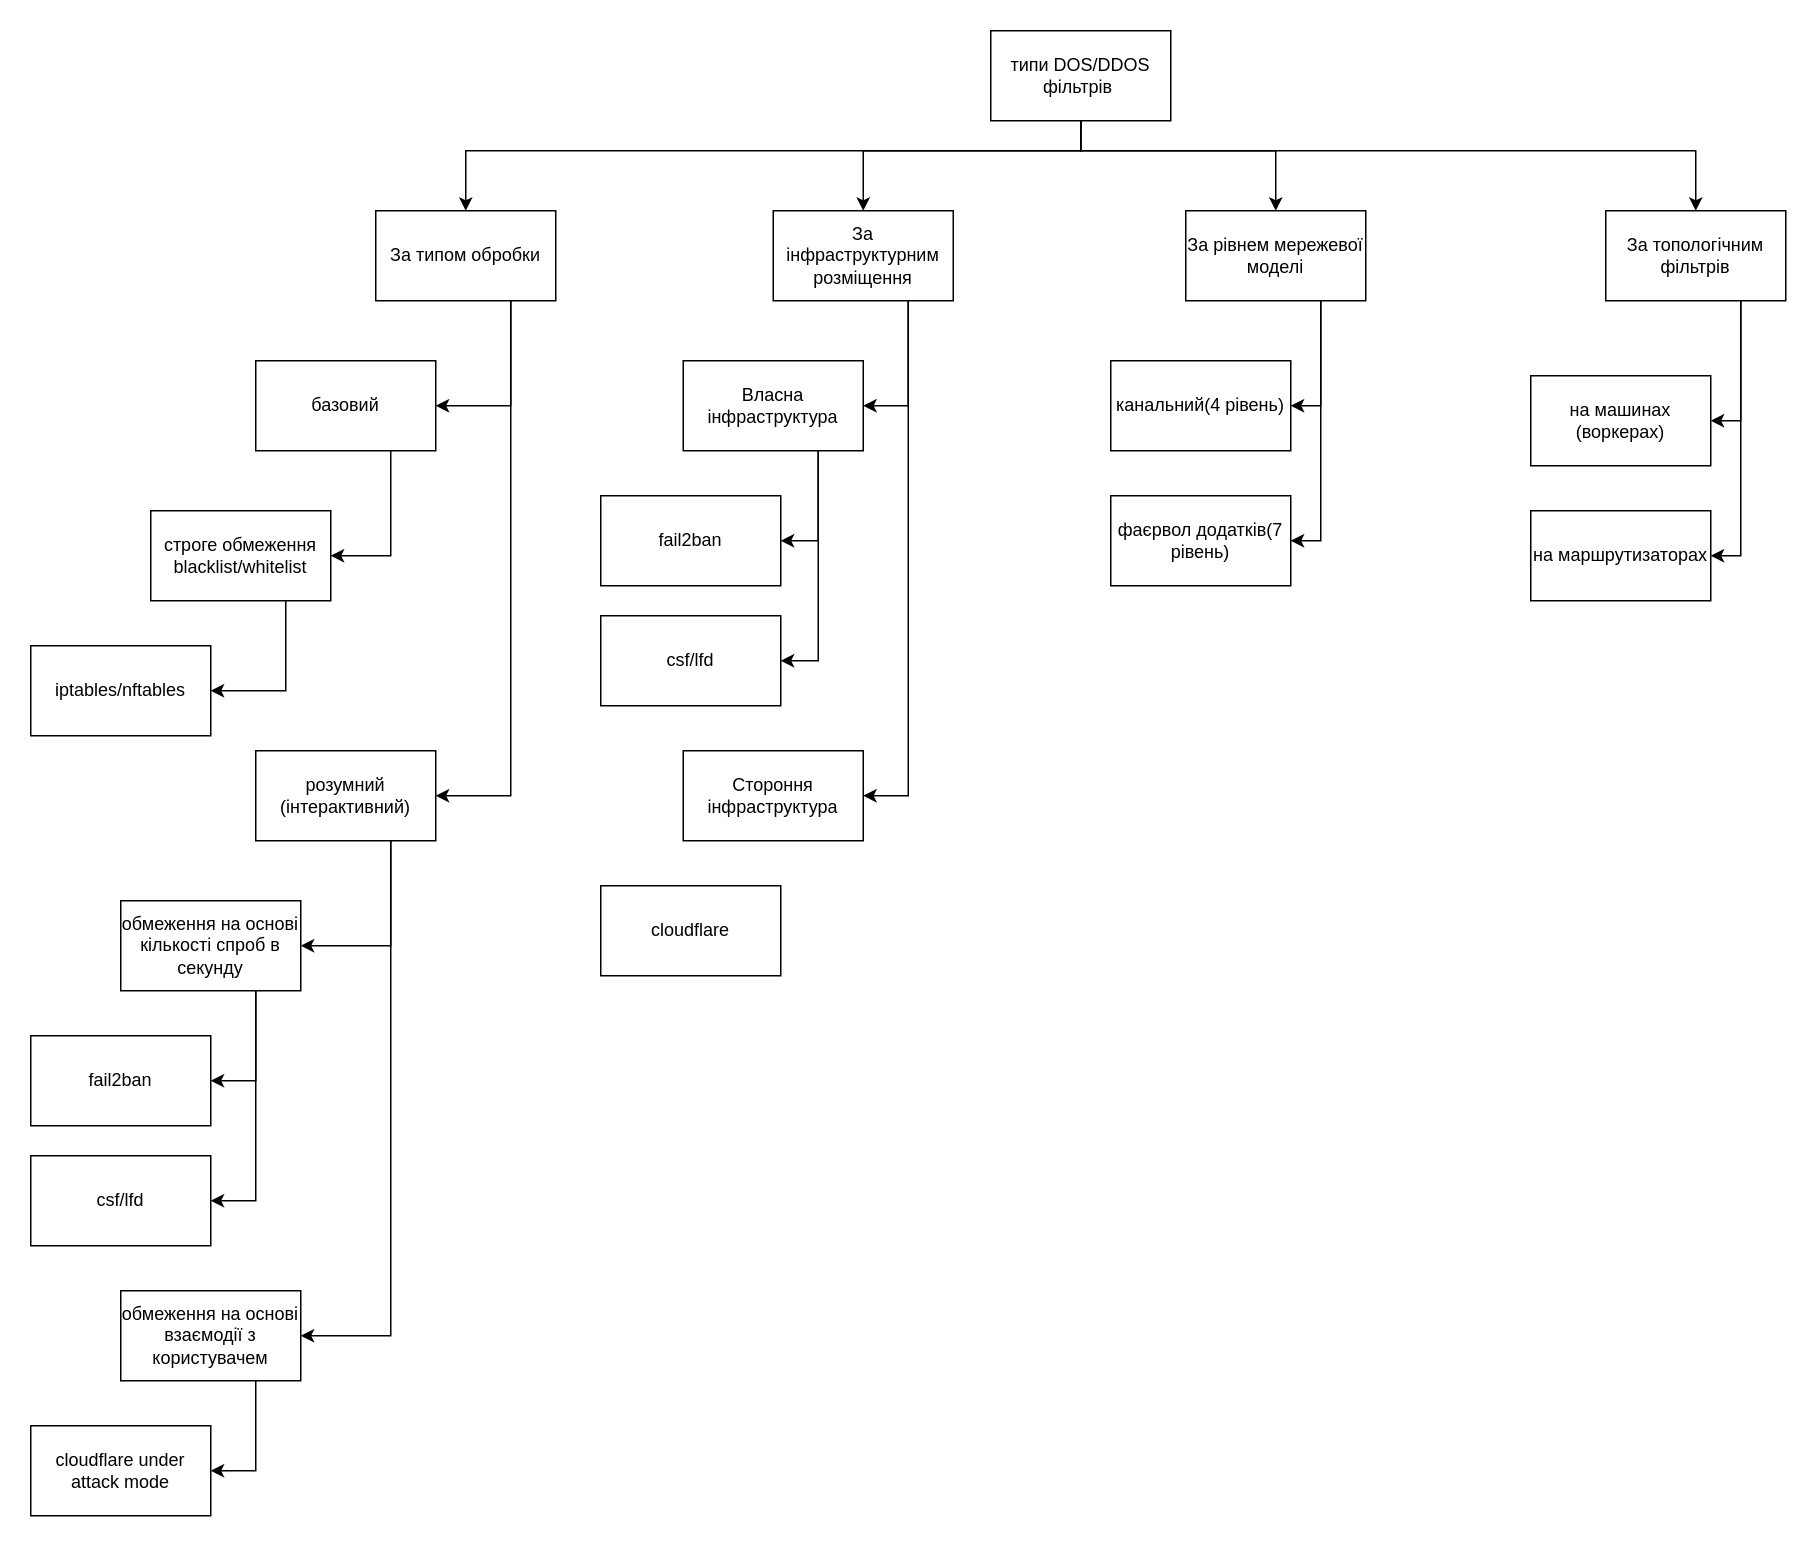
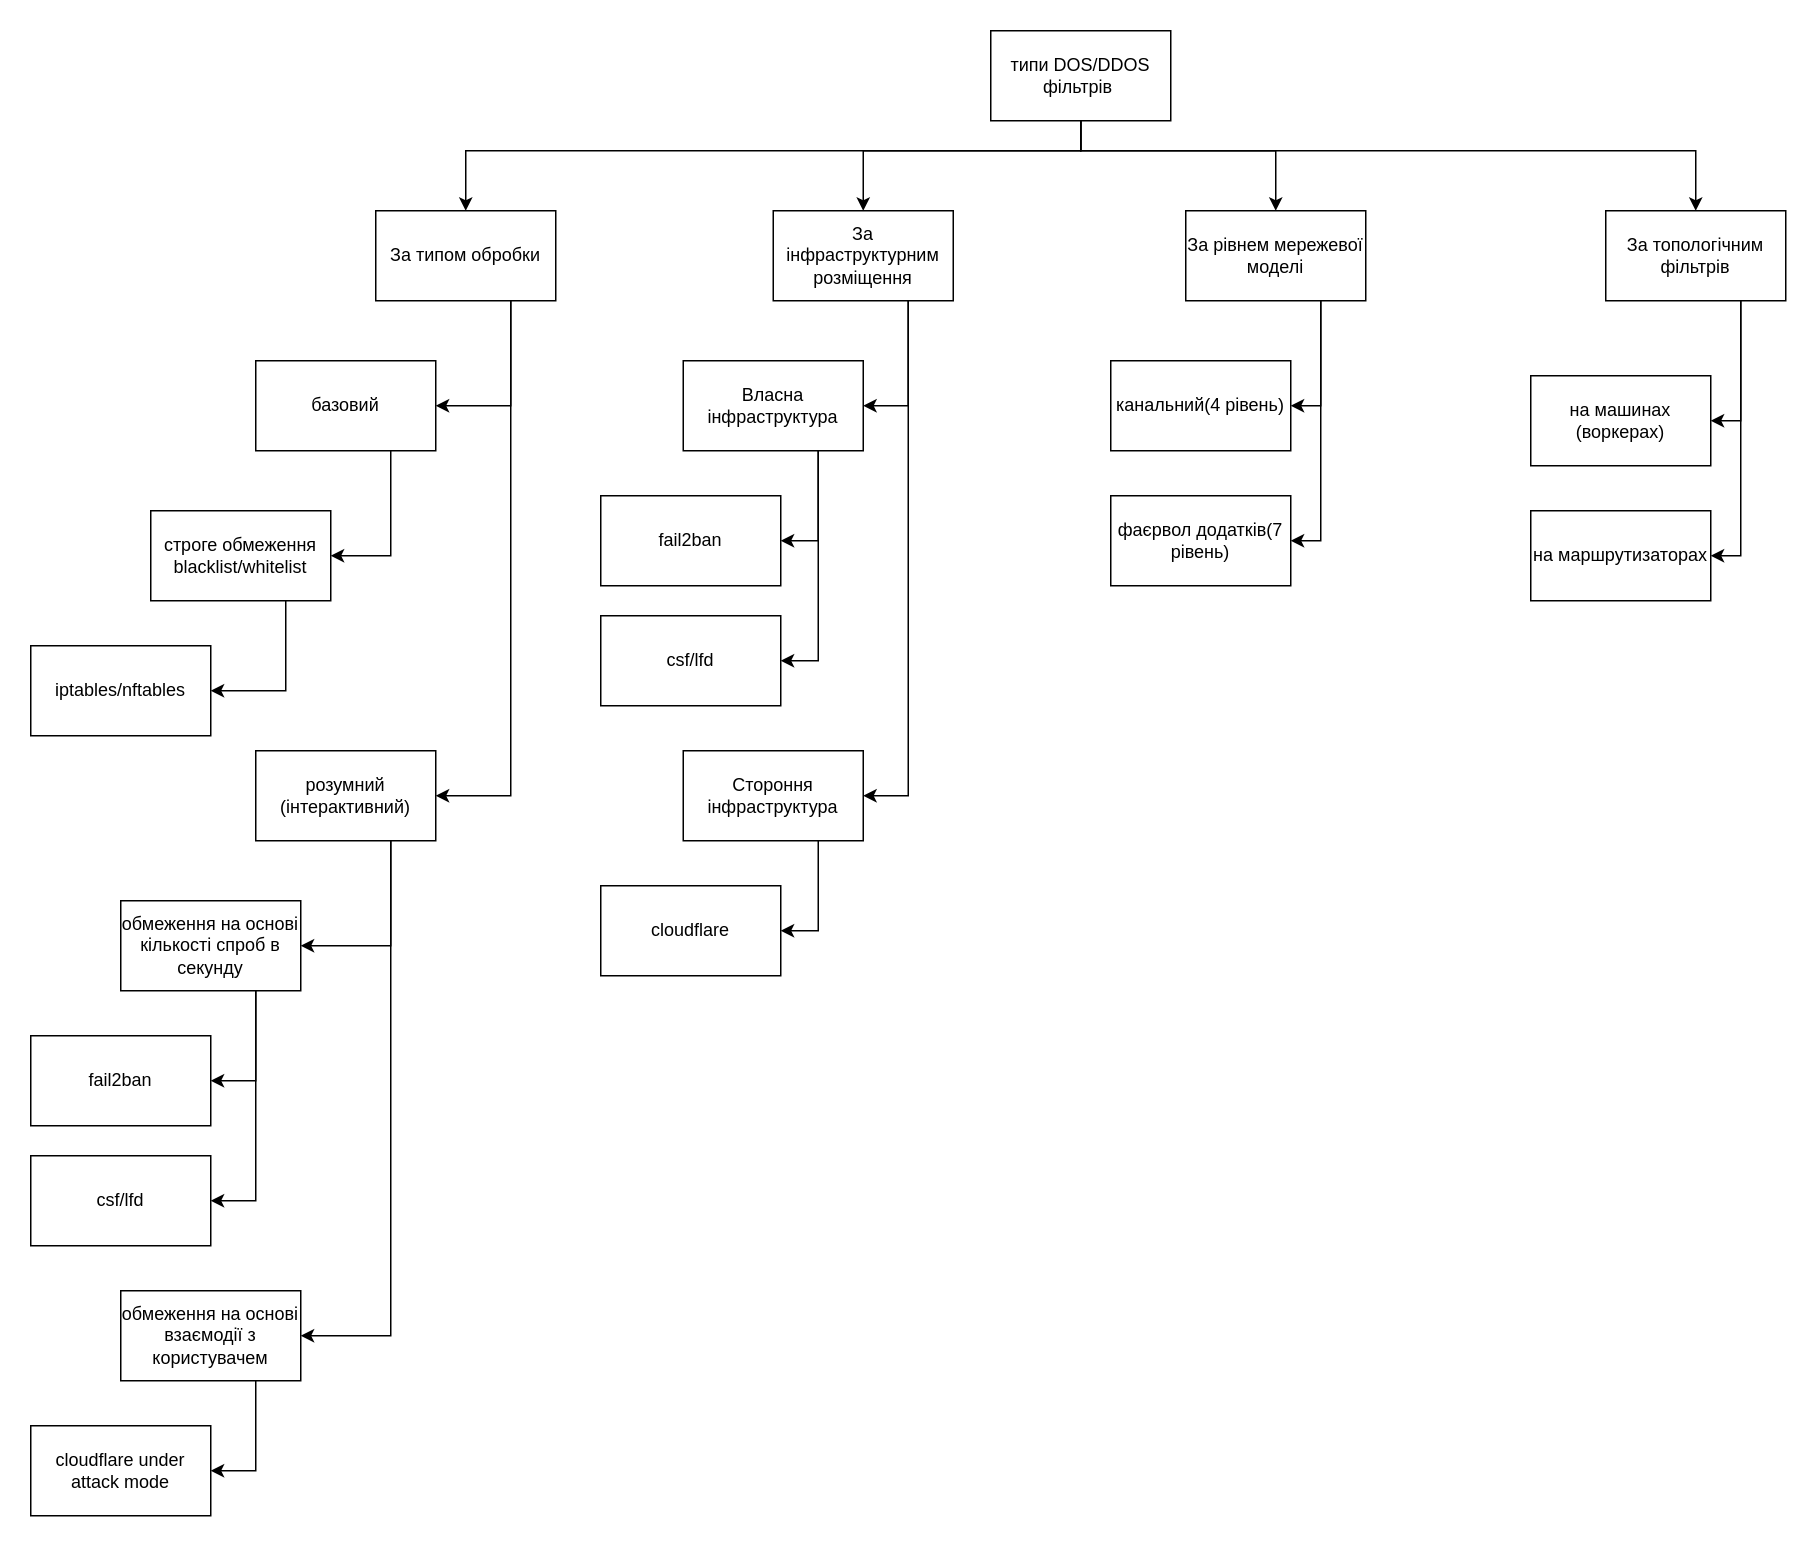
+ <mxCell id="34" style="edgeStyle=orthogonalEdgeStyle;rounded=0;jumpStyle=none;html=1;exitX=0.75;exitY=1;exitDx=0;exitDy=0;entryX=1;entryY=0.5;entryDx=0;entryDy=0;" edge="1" parent="1" source="35" target="36"><mxGeometry relative="1" as="geometry" /></mxCell>
